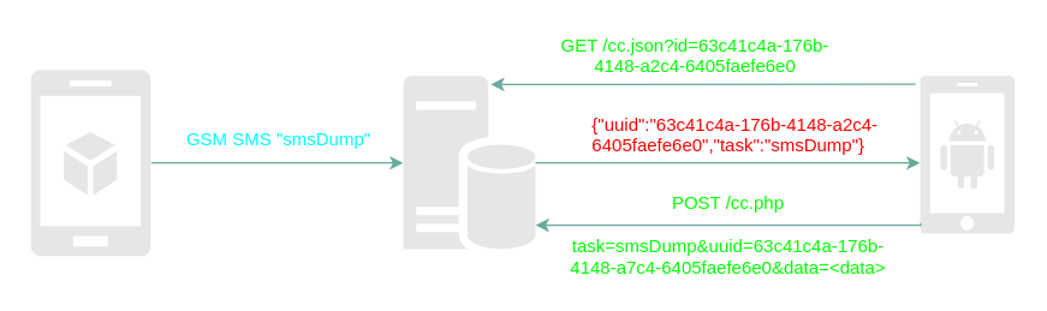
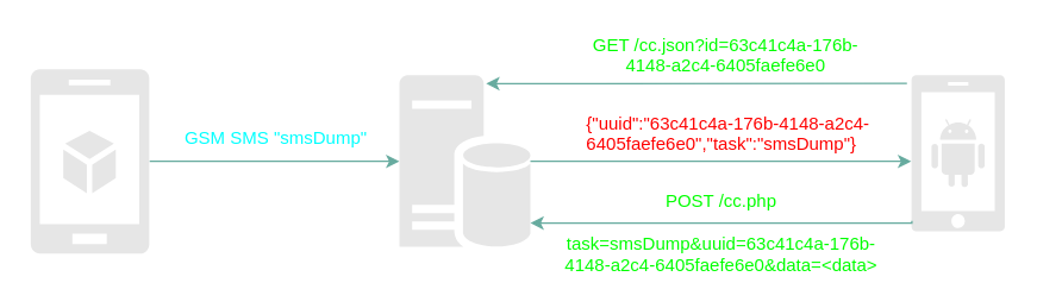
- <mxCell id="10" value="&lt;font&gt;GET /cc.json?id=63c41c4a-176b-&lt;br&gt;4148-a2c4-6405faefe6e0&lt;/font&gt;" style="text;html=1;resizable=0;points=[];autosize=1;align=center;verticalAlign=top;spacingTop=-4;fontColor=#00FF00;" parent="1" vertex="1"><mxGeometry x="367" y="20" width="190" height="30" as="geometry" /></mxCell>
+ <mxCell id="10" value="&lt;font&gt;GET /cc.json?id=63c41c4a-176b-&lt;br&gt;4148-a2c4-6405faefe6e0&lt;/font&gt;" style="text;html=1;resizable=0;points=[];autosize=1;align=center;verticalAlign=top;spacingTop=-4;fontColor=#00FF00;" parent="1" vertex="1"><mxGeometry x="392" y="20" width="190" height="30" as="geometry" /></mxCell>
- <mxCell id="12" value="&lt;font&gt;POST /cc.php&lt;br&gt;&lt;br&gt;task=smsDump&amp;amp;uuid=63c41c4a-176b-&lt;br&gt;4148-a7c4-6405faefe6e0&amp;amp;data=&amp;lt;data&amp;gt;&lt;br&gt;&lt;/font&gt;" style="text;html=1;resizable=0;points=[];autosize=1;align=center;verticalAlign=top;spacingTop=-4;fontColor=#00FF00;" parent="1" vertex="1"><mxGeometry x="369" y="125" width="230" height="60" as="geometry" /></mxCell>
+ <mxCell id="12" value="&lt;font&gt;POST /cc.php&lt;br&gt;&lt;br&gt;task=smsDump&amp;amp;uuid=63c41c4a-176b-&lt;br&gt;4148-a2c4-6405faefe6e0&amp;amp;data=&amp;lt;data&amp;gt;&lt;br&gt;&lt;/font&gt;" style="text;html=1;resizable=0;points=[];autosize=1;align=center;verticalAlign=top;spacingTop=-4;fontColor=#00FF00;" parent="1" vertex="1"><mxGeometry x="369" y="125" width="230" height="60" as="geometry" /></mxCell>
